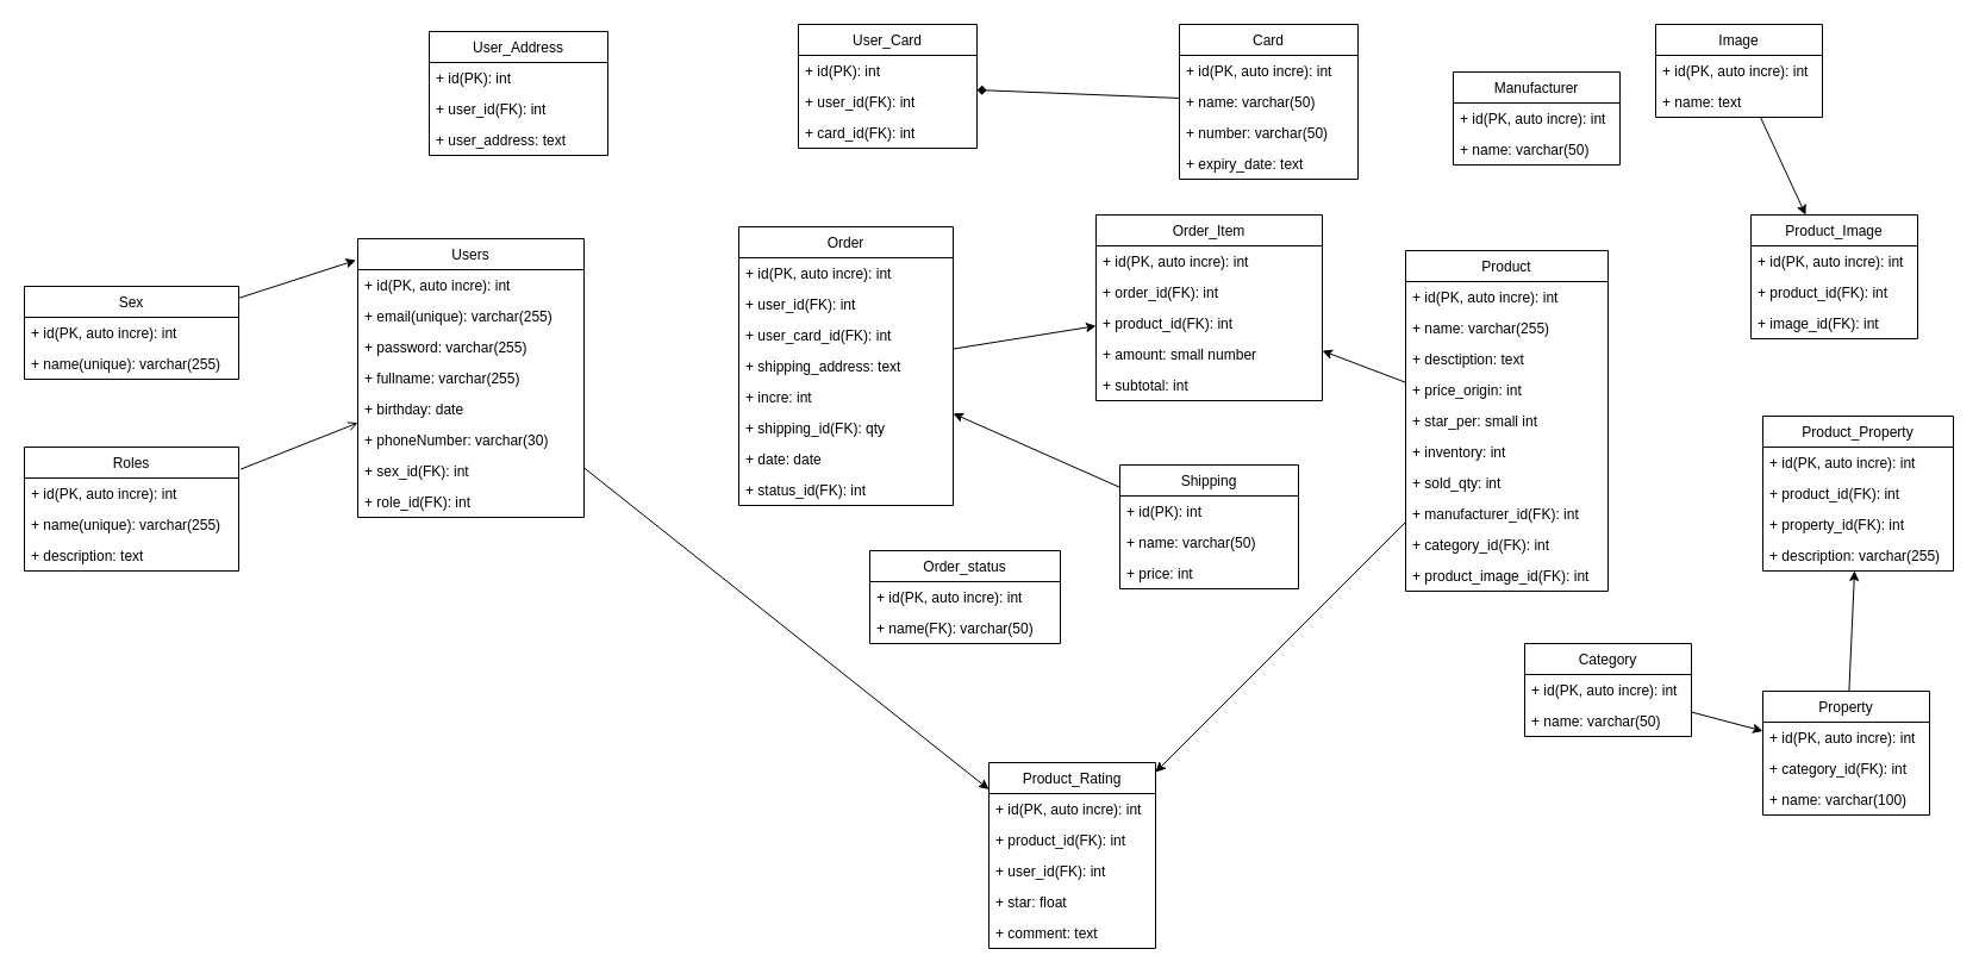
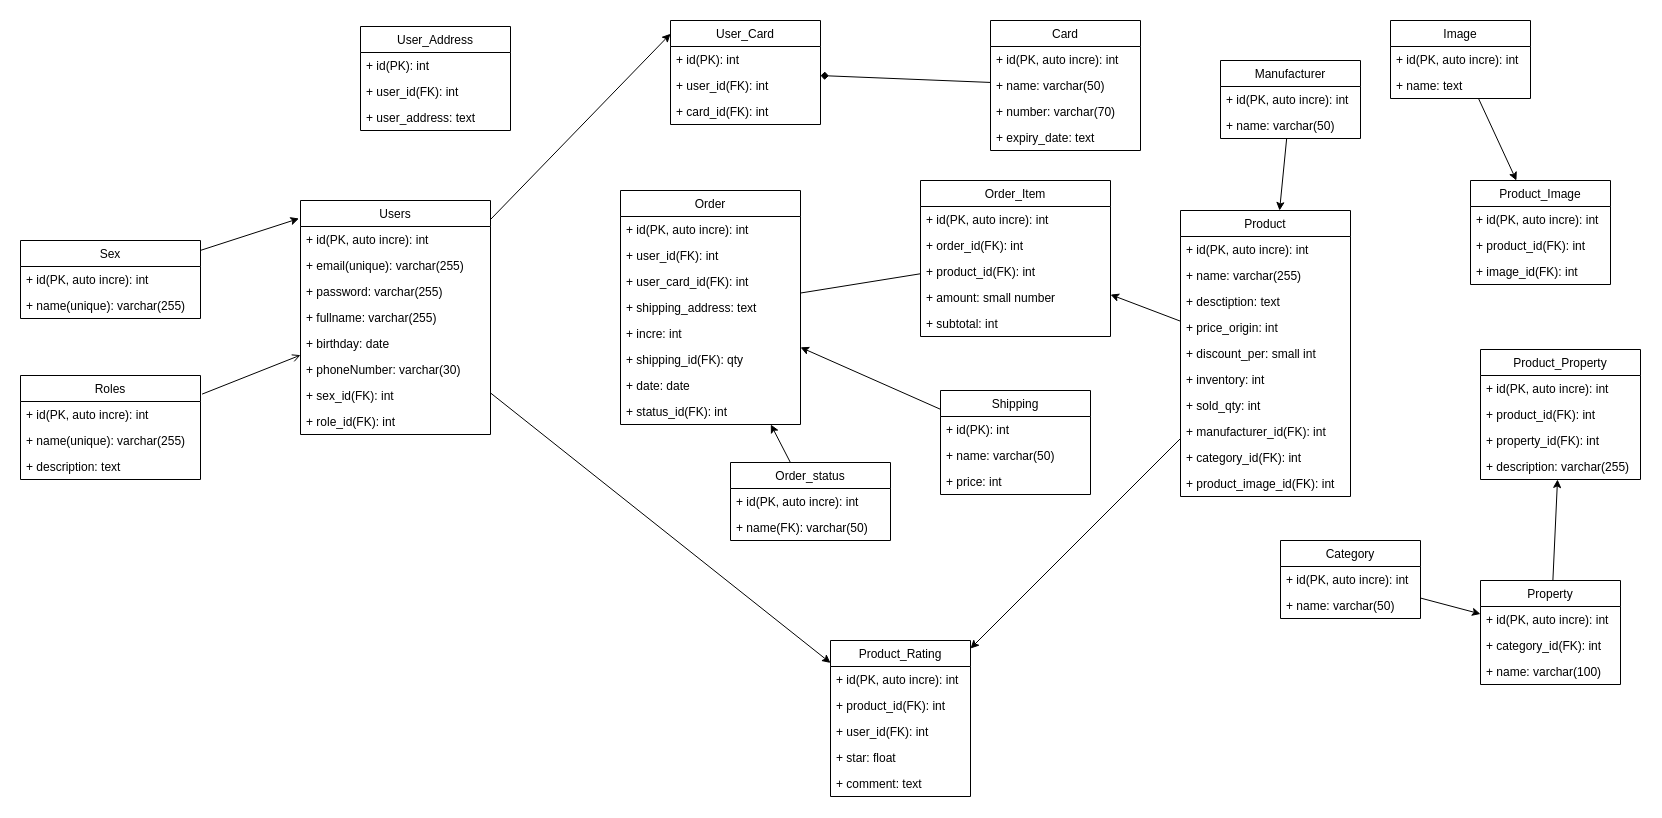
- <mxCell id="26" value="+ number: varchar(50)" style="text;strokeColor=none;fillColor=none;align=left;verticalAlign=top;spacingLeft=4;spacingRight=4;overflow=hidden;rotatable=0;points=[[0,0.5],[1,0.5]];portConstraint=eastwest;" parent="23" vertex="1"><mxGeometry y="78" width="150" height="26" as="geometry" /></mxCell>
+ <mxCell id="26" value="+ number: varchar(70)" style="text;strokeColor=none;fillColor=none;align=left;verticalAlign=top;spacingLeft=4;spacingRight=4;overflow=hidden;rotatable=0;points=[[0,0.5],[1,0.5]];portConstraint=eastwest;" parent="23" vertex="1"><mxGeometry y="78" width="150" height="26" as="geometry" /></mxCell>
+ <mxCell id="29" value="" style="endArrow=classic;html=1;rounded=0;entryX=0;entryY=0.128;entryDx=0;entryDy=0;entryPerimeter=0;" parent="1" source="2" target="19" edge="1"><mxGeometry width="50" height="50" relative="1" as="geometry"><mxPoint x="431.9" y="105.184" as="sourcePoint" /><mxPoint x="477" y="45.99" as="targetPoint" /></mxGeometry></mxCell>
+ <mxCell id="49" value="" style="endArrow=classic;html=1;rounded=0;" parent="1" source="46" target="35" edge="1"><mxGeometry width="50" height="50" relative="1" as="geometry"><mxPoint x="191.62" y="158.616" as="sourcePoint" /><mxPoint x="240" y="174.942" as="targetPoint" /></mxGeometry></mxCell>
- <mxCell id="92" value="" style="endArrow=classic;html=1;rounded=0;" parent="1" source="78" target="72" edge="1"><mxGeometry width="50" height="50" relative="1" as="geometry"><mxPoint x="850" y="360" as="sourcePoint" /><mxPoint x="860" y="404.333" as="targetPoint" /></mxGeometry></mxCell>
+ <mxCell id="92" value="" style="endArrow=none;html=1;rounded=0;" parent="1" source="78" target="72" edge="1"><mxGeometry width="50" height="50" relative="1" as="geometry"><mxPoint x="850" y="360" as="sourcePoint" /><mxPoint x="860" y="404.333" as="targetPoint" /></mxGeometry></mxCell>
- <mxCell id="40" value="+ star_per: small int" style="text;strokeColor=none;fillColor=none;align=left;verticalAlign=top;spacingLeft=4;spacingRight=4;overflow=hidden;rotatable=0;points=[[0,0.5],[1,0.5]];portConstraint=eastwest;" parent="35" vertex="1"><mxGeometry y="130" width="170" height="26" as="geometry" /></mxCell>
+ <mxCell id="40" value="+ discount_per: small int" style="text;strokeColor=none;fillColor=none;align=left;verticalAlign=top;spacingLeft=4;spacingRight=4;overflow=hidden;rotatable=0;points=[[0,0.5],[1,0.5]];portConstraint=eastwest;" parent="35" vertex="1"><mxGeometry y="130" width="170" height="26" as="geometry" /></mxCell>
+ <mxCell id="90" value="" style="endArrow=classic;html=1;rounded=0;" parent="1" source="87" target="78" edge="1"><mxGeometry width="50" height="50" relative="1" as="geometry"><mxPoint x="667.6" y="161.552" as="sourcePoint" /><mxPoint x="630.6" y="169.82" as="targetPoint" /></mxGeometry></mxCell>
